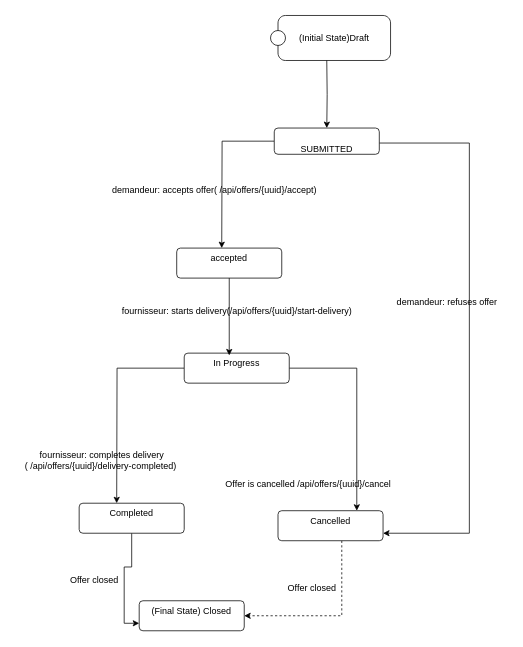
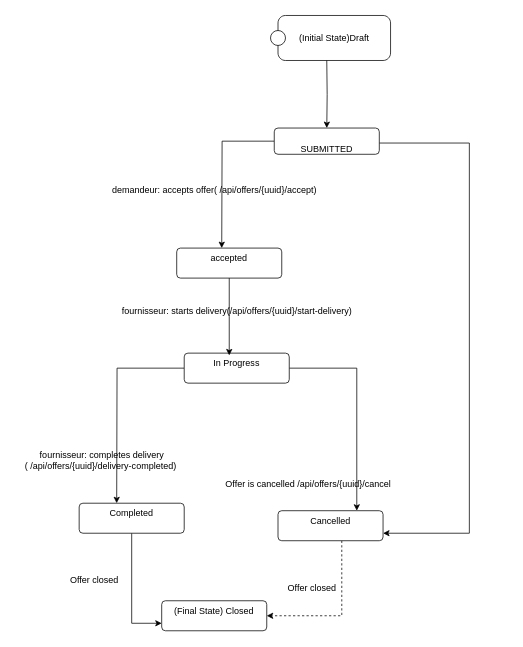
- <mxCell id="23" value="demandeur: refuses offer" style="text;html=1;align=center;verticalAlign=middle;resizable=0;points=[];autosize=1;strokeColor=none;fillColor=none;" parent="1" vertex="1"><mxGeometry x="515" y="388" width="160" height="30" as="geometry" /></mxCell>
- <mxCell id="19" value="(Final State) Closed" style="html=1;align=center;verticalAlign=top;rounded=1;absoluteArcSize=1;arcSize=10;dashed=0;whiteSpace=wrap;" parent="1" vertex="1"><mxGeometry x="185" y="800" width="140" height="40" as="geometry" /></mxCell>
+ <mxCell id="19" value="(Final State) Closed" style="html=1;align=center;verticalAlign=top;rounded=1;absoluteArcSize=1;arcSize=10;dashed=0;whiteSpace=wrap;" parent="1" vertex="1"><mxGeometry x="215" y="800" width="140" height="40" as="geometry" /></mxCell>
